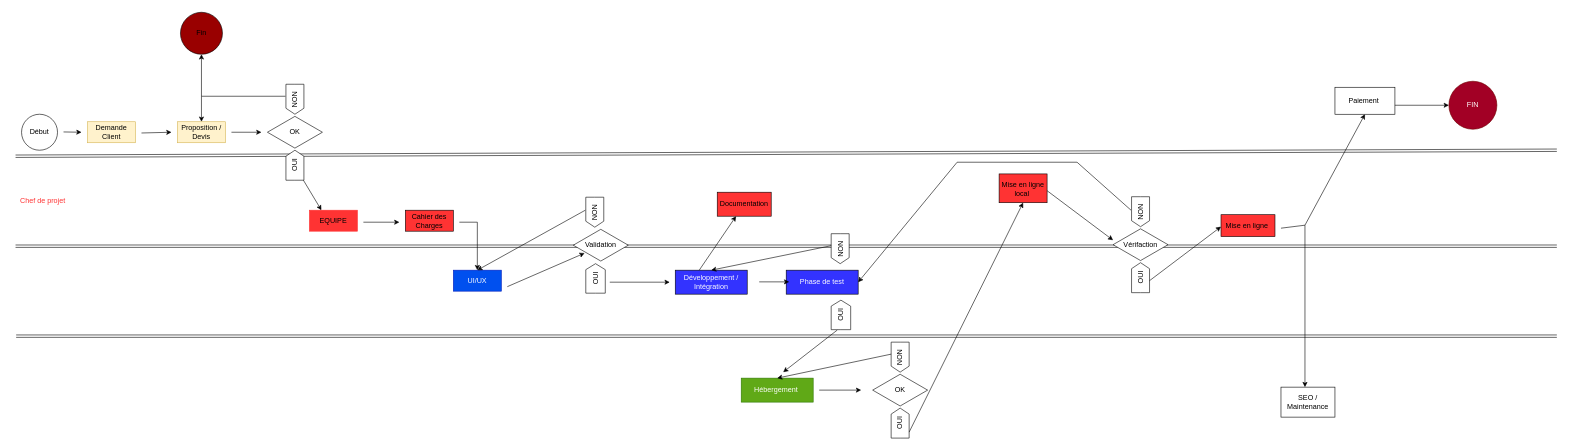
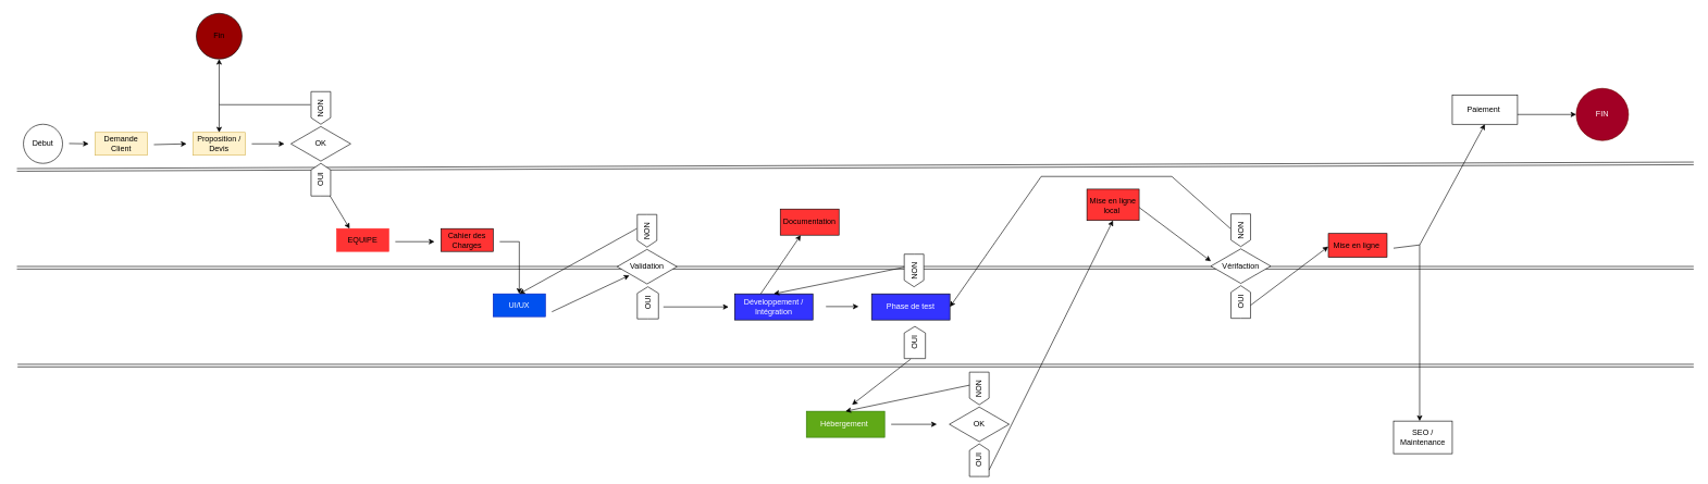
- <mxCell id="4" value="&lt;font style=&quot;color: rgb(255, 51, 51);&quot;&gt;Chef de projet&lt;/font&gt;" style="text;html=1;align=center;verticalAlign=middle;resizable=0;points=[];autosize=1;strokeColor=none;fillColor=none;" vertex="1" parent="1"><mxGeometry x="20" y="320" width="100" height="30" as="geometry" /></mxCell>
- <mxCell id="24" value="Validation" style="html=1;whiteSpace=wrap;aspect=fixed;shape=isoRectangle;" vertex="1" parent="1"><mxGeometry x="955" y="380.83" width="91.67" height="55" as="geometry" /></mxCell>
+ <mxCell id="24" value="Validation" style="html=1;whiteSpace=wrap;aspect=fixed;shape=isoRectangle;" vertex="1" parent="1"><mxGeometry x="945" y="380.83" width="91.67" height="55" as="geometry" /></mxCell>
- <mxCell id="29" value="Phase de test" style="rounded=0;whiteSpace=wrap;html=1;fillColor=#3333FF;fontColor=#FFFFFF;" vertex="1" parent="1"><mxGeometry x="1310" y="450" width="120" height="40" as="geometry" /></mxCell>
+ <mxCell id="29" value="Phase de test" style="rounded=0;whiteSpace=wrap;html=1;fillColor=#3333FF;fontColor=#FFFFFF;" vertex="1" parent="1"><mxGeometry x="1335" y="450" width="120" height="40" as="geometry" /></mxCell>
